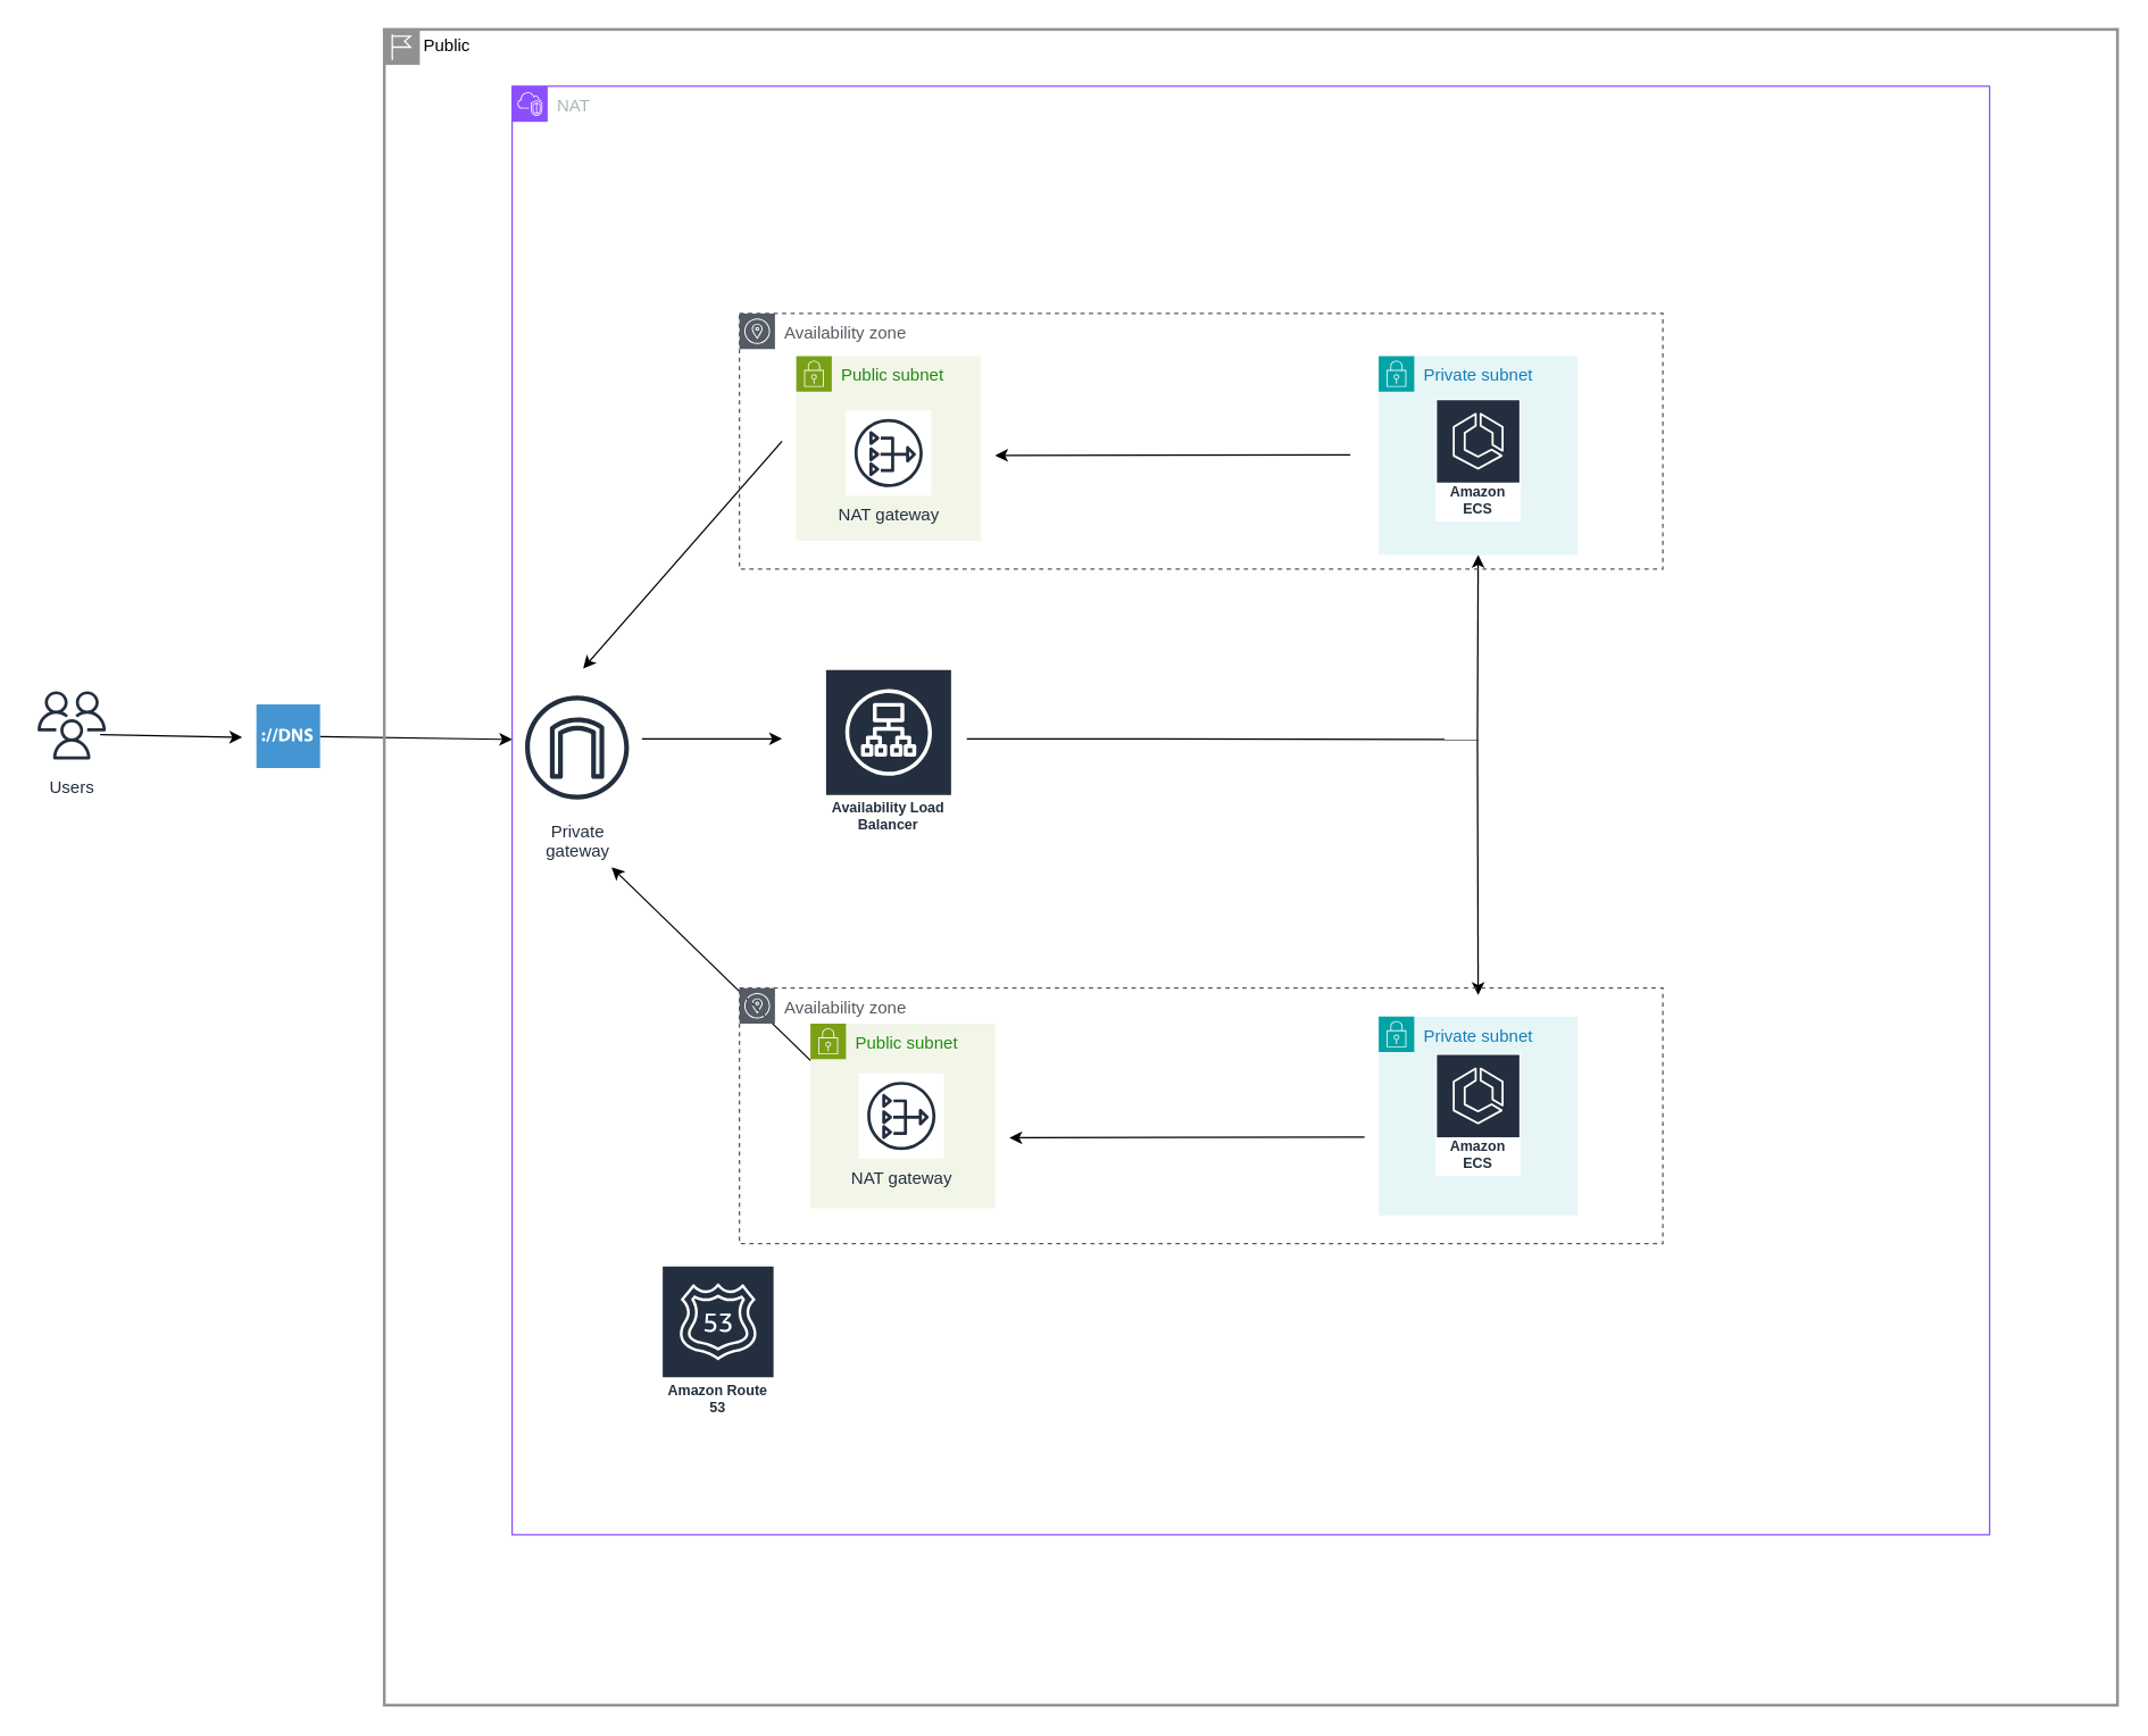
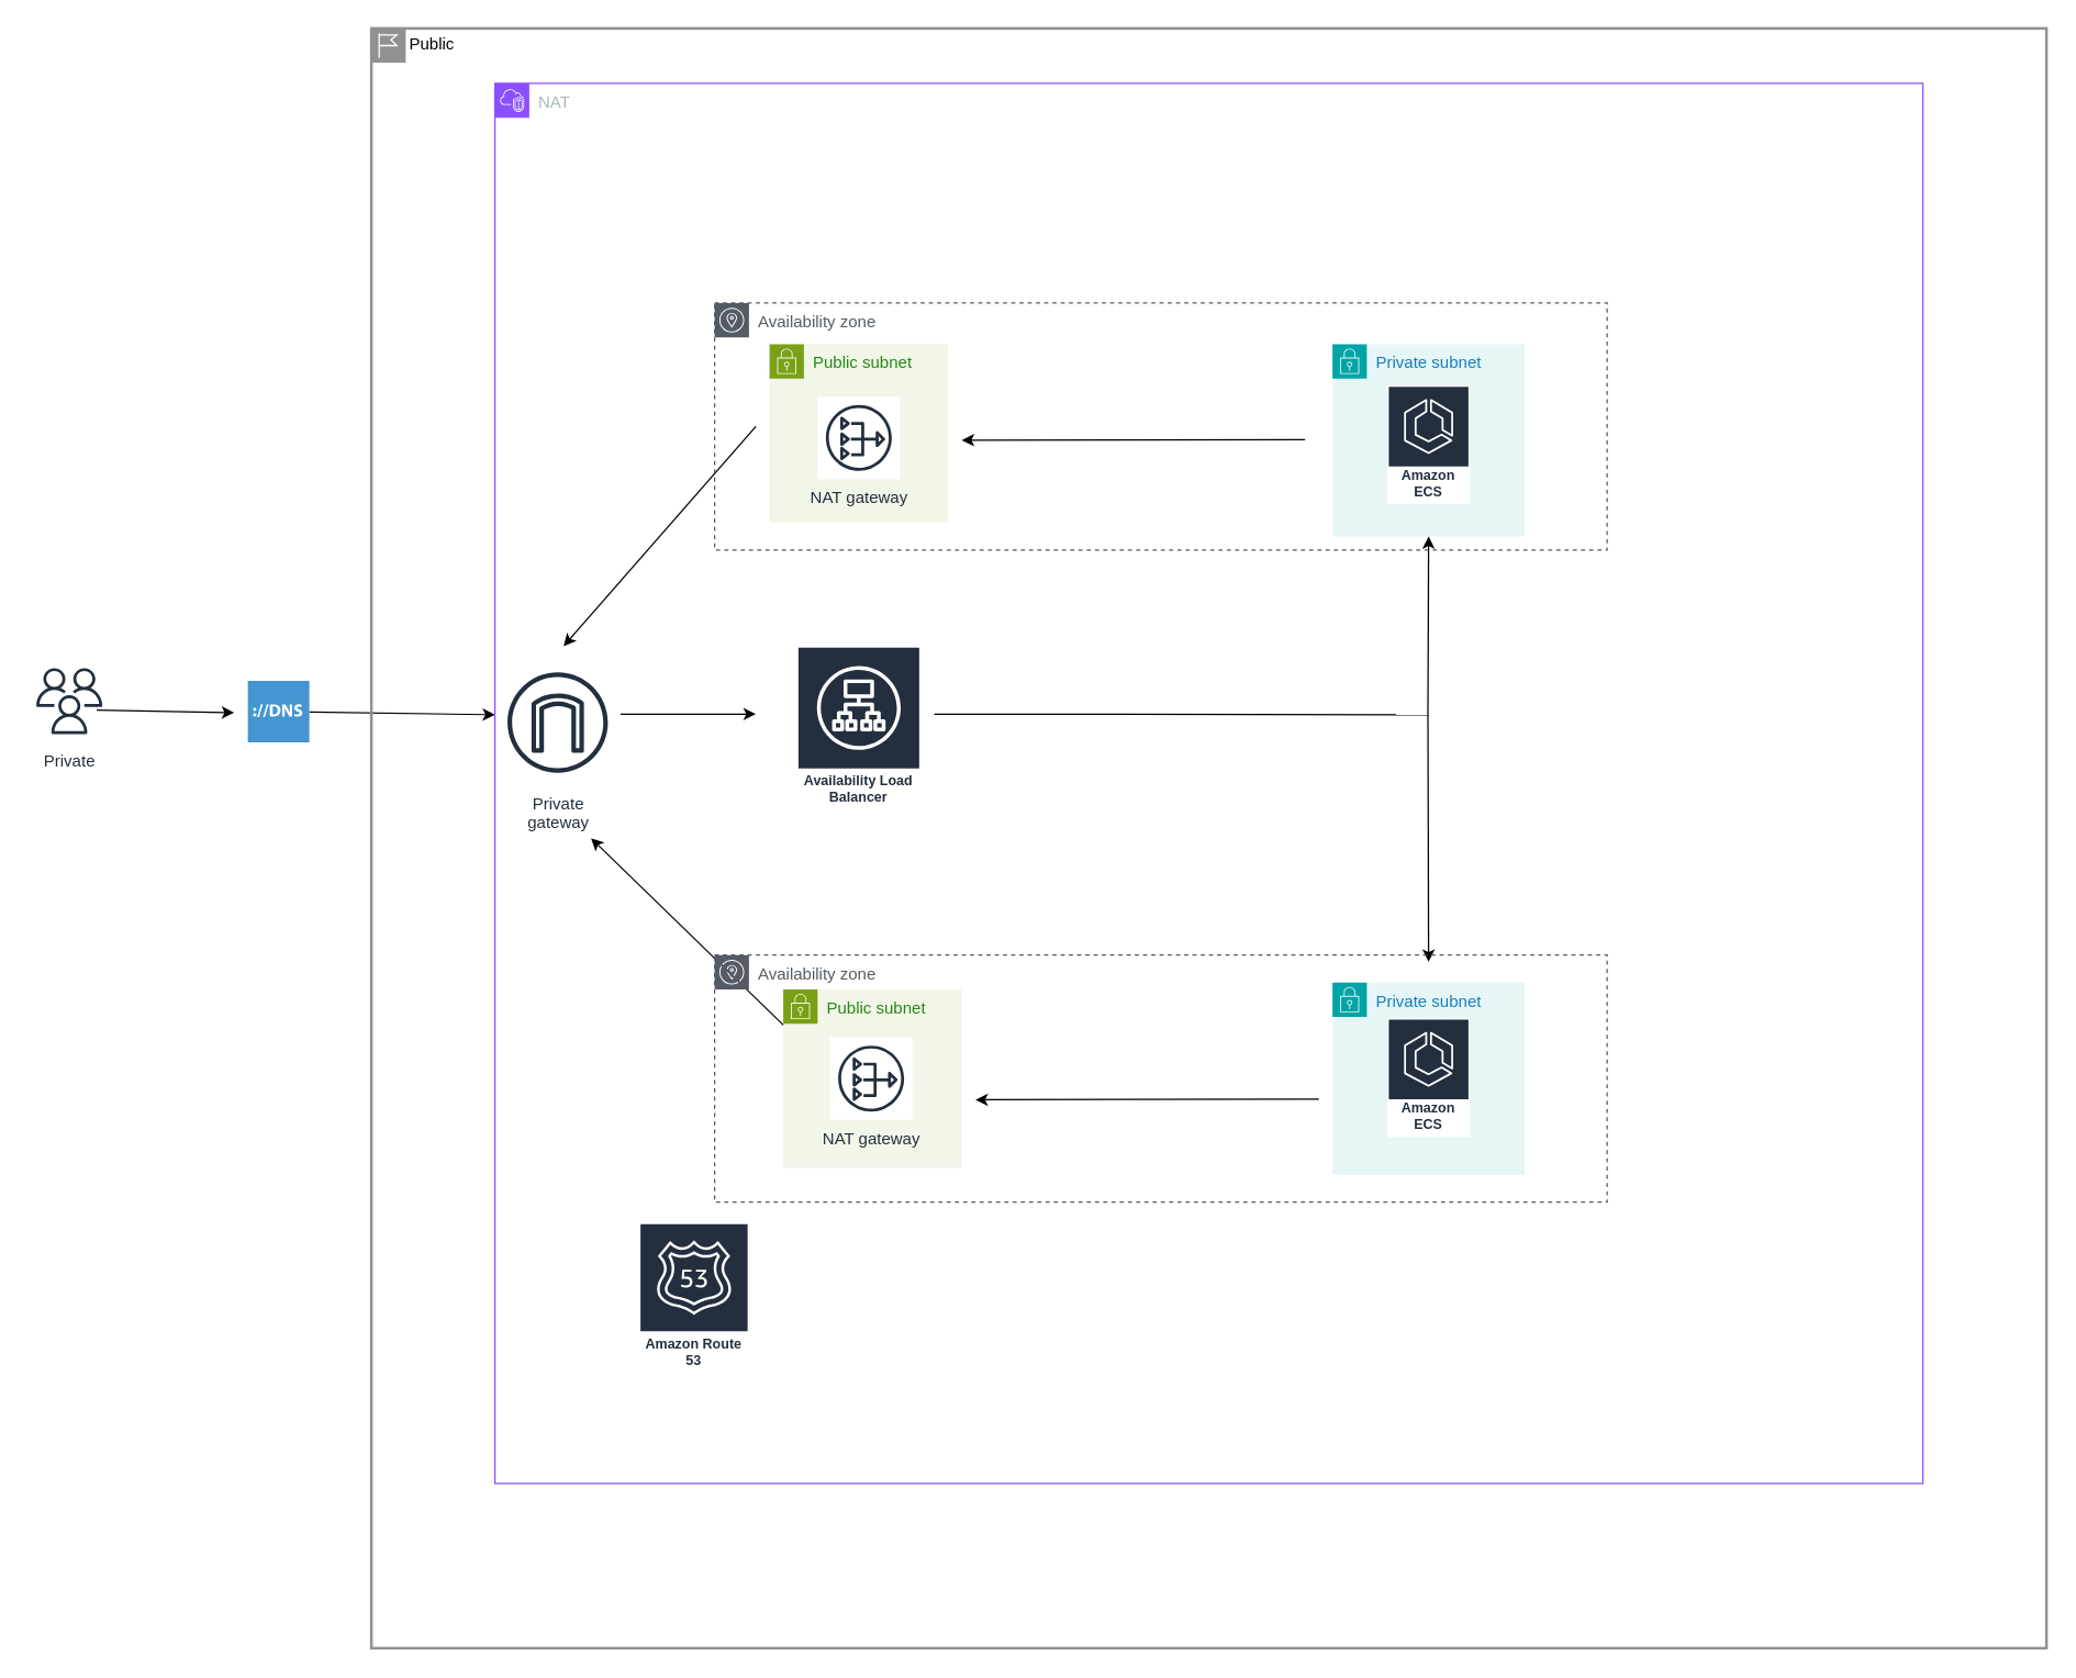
- <mxCell id="2" value="Users" style="sketch=0;outlineConnect=0;fontColor=#232F3E;gradientColor=none;strokeColor=#232F3E;fillColor=#ffffff;dashed=0;verticalLabelPosition=bottom;verticalAlign=top;align=center;html=1;fontSize=12;fontStyle=0;aspect=fixed;shape=mxgraph.aws4.resourceIcon;resIcon=mxgraph.aws4.users;" vertex="1" parent="1"><mxGeometry x="20" y="480" width="60" height="60" as="geometry" /></mxCell>
+ <mxCell id="2" value="Private" style="sketch=0;outlineConnect=0;fontColor=#232F3E;gradientColor=none;strokeColor=#232F3E;fillColor=#ffffff;dashed=0;verticalLabelPosition=bottom;verticalAlign=top;align=center;html=1;fontSize=12;fontStyle=0;aspect=fixed;shape=mxgraph.aws4.resourceIcon;resIcon=mxgraph.aws4.users;" vertex="1" parent="1"><mxGeometry x="20" y="480" width="60" height="60" as="geometry" /></mxCell>
